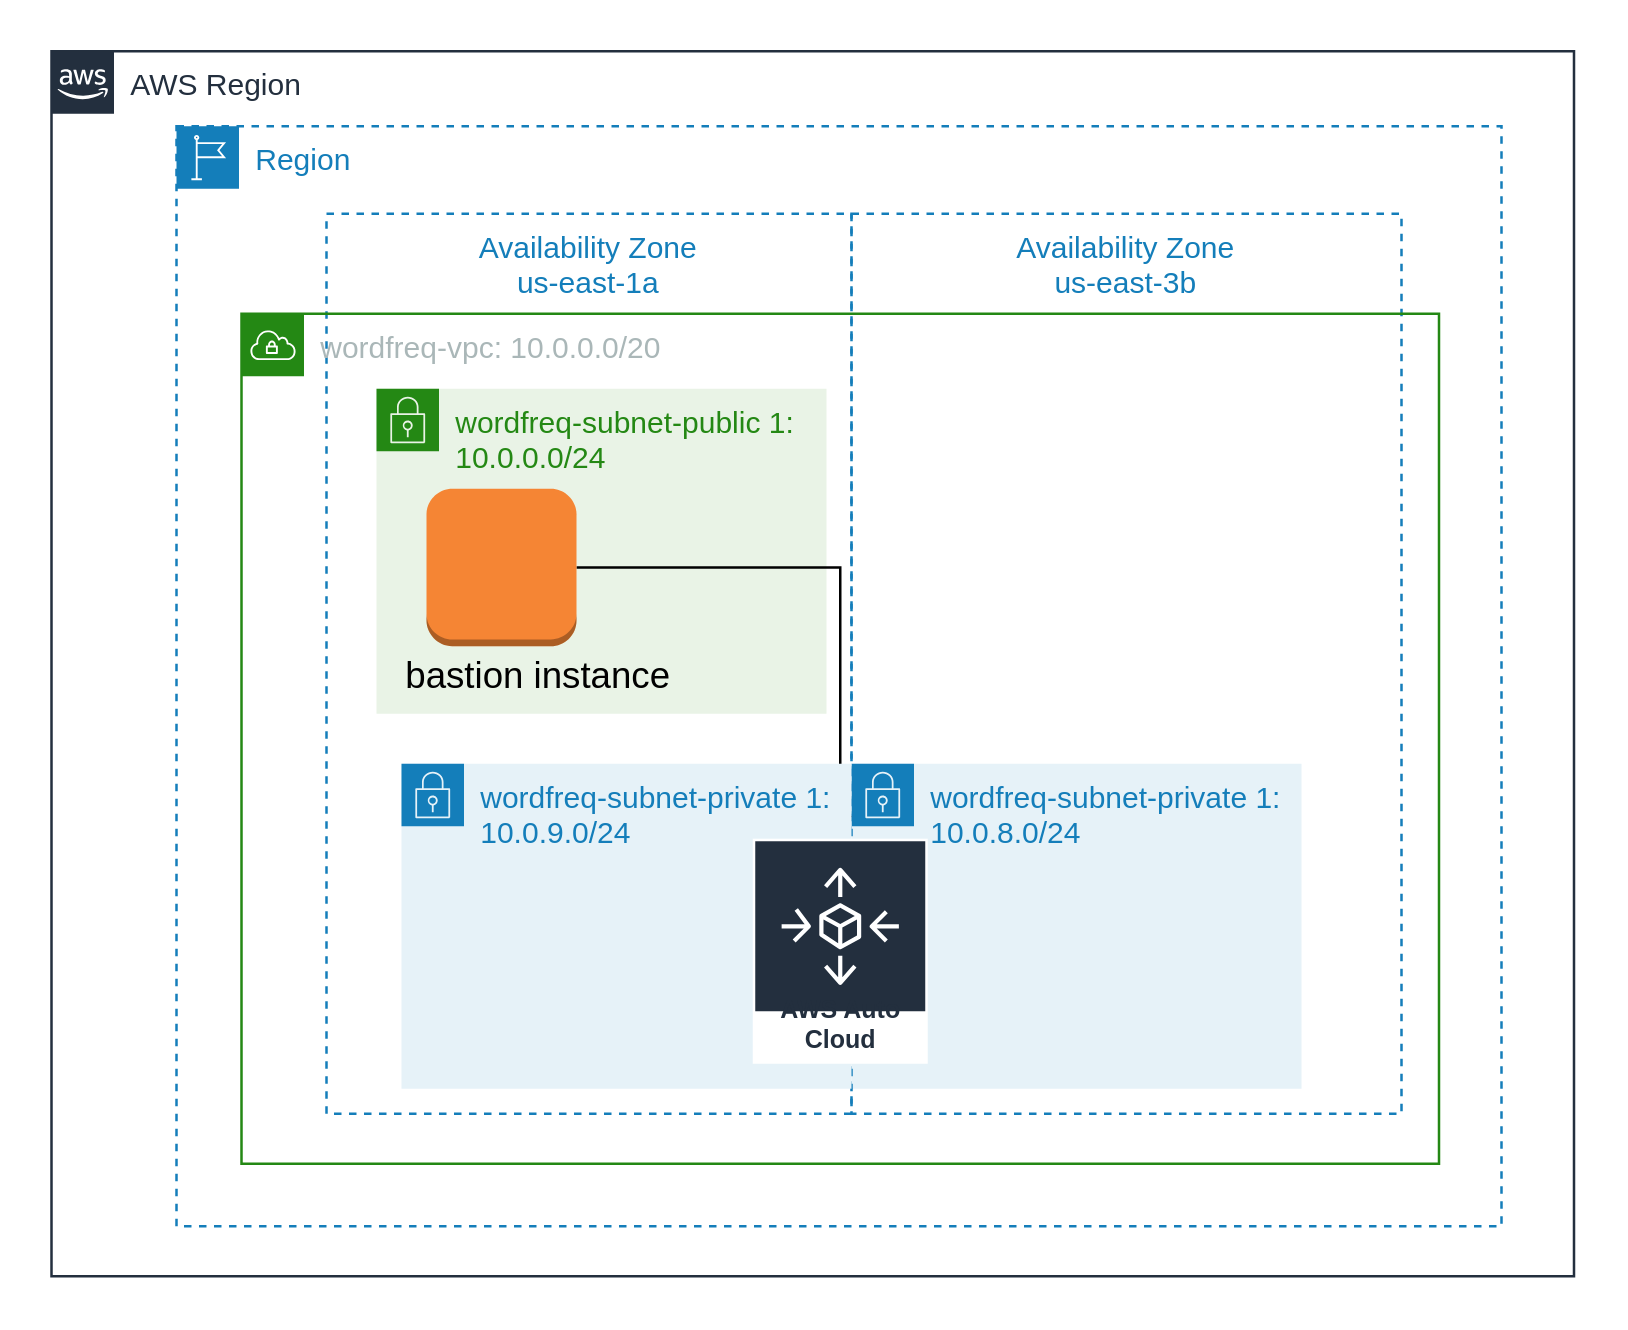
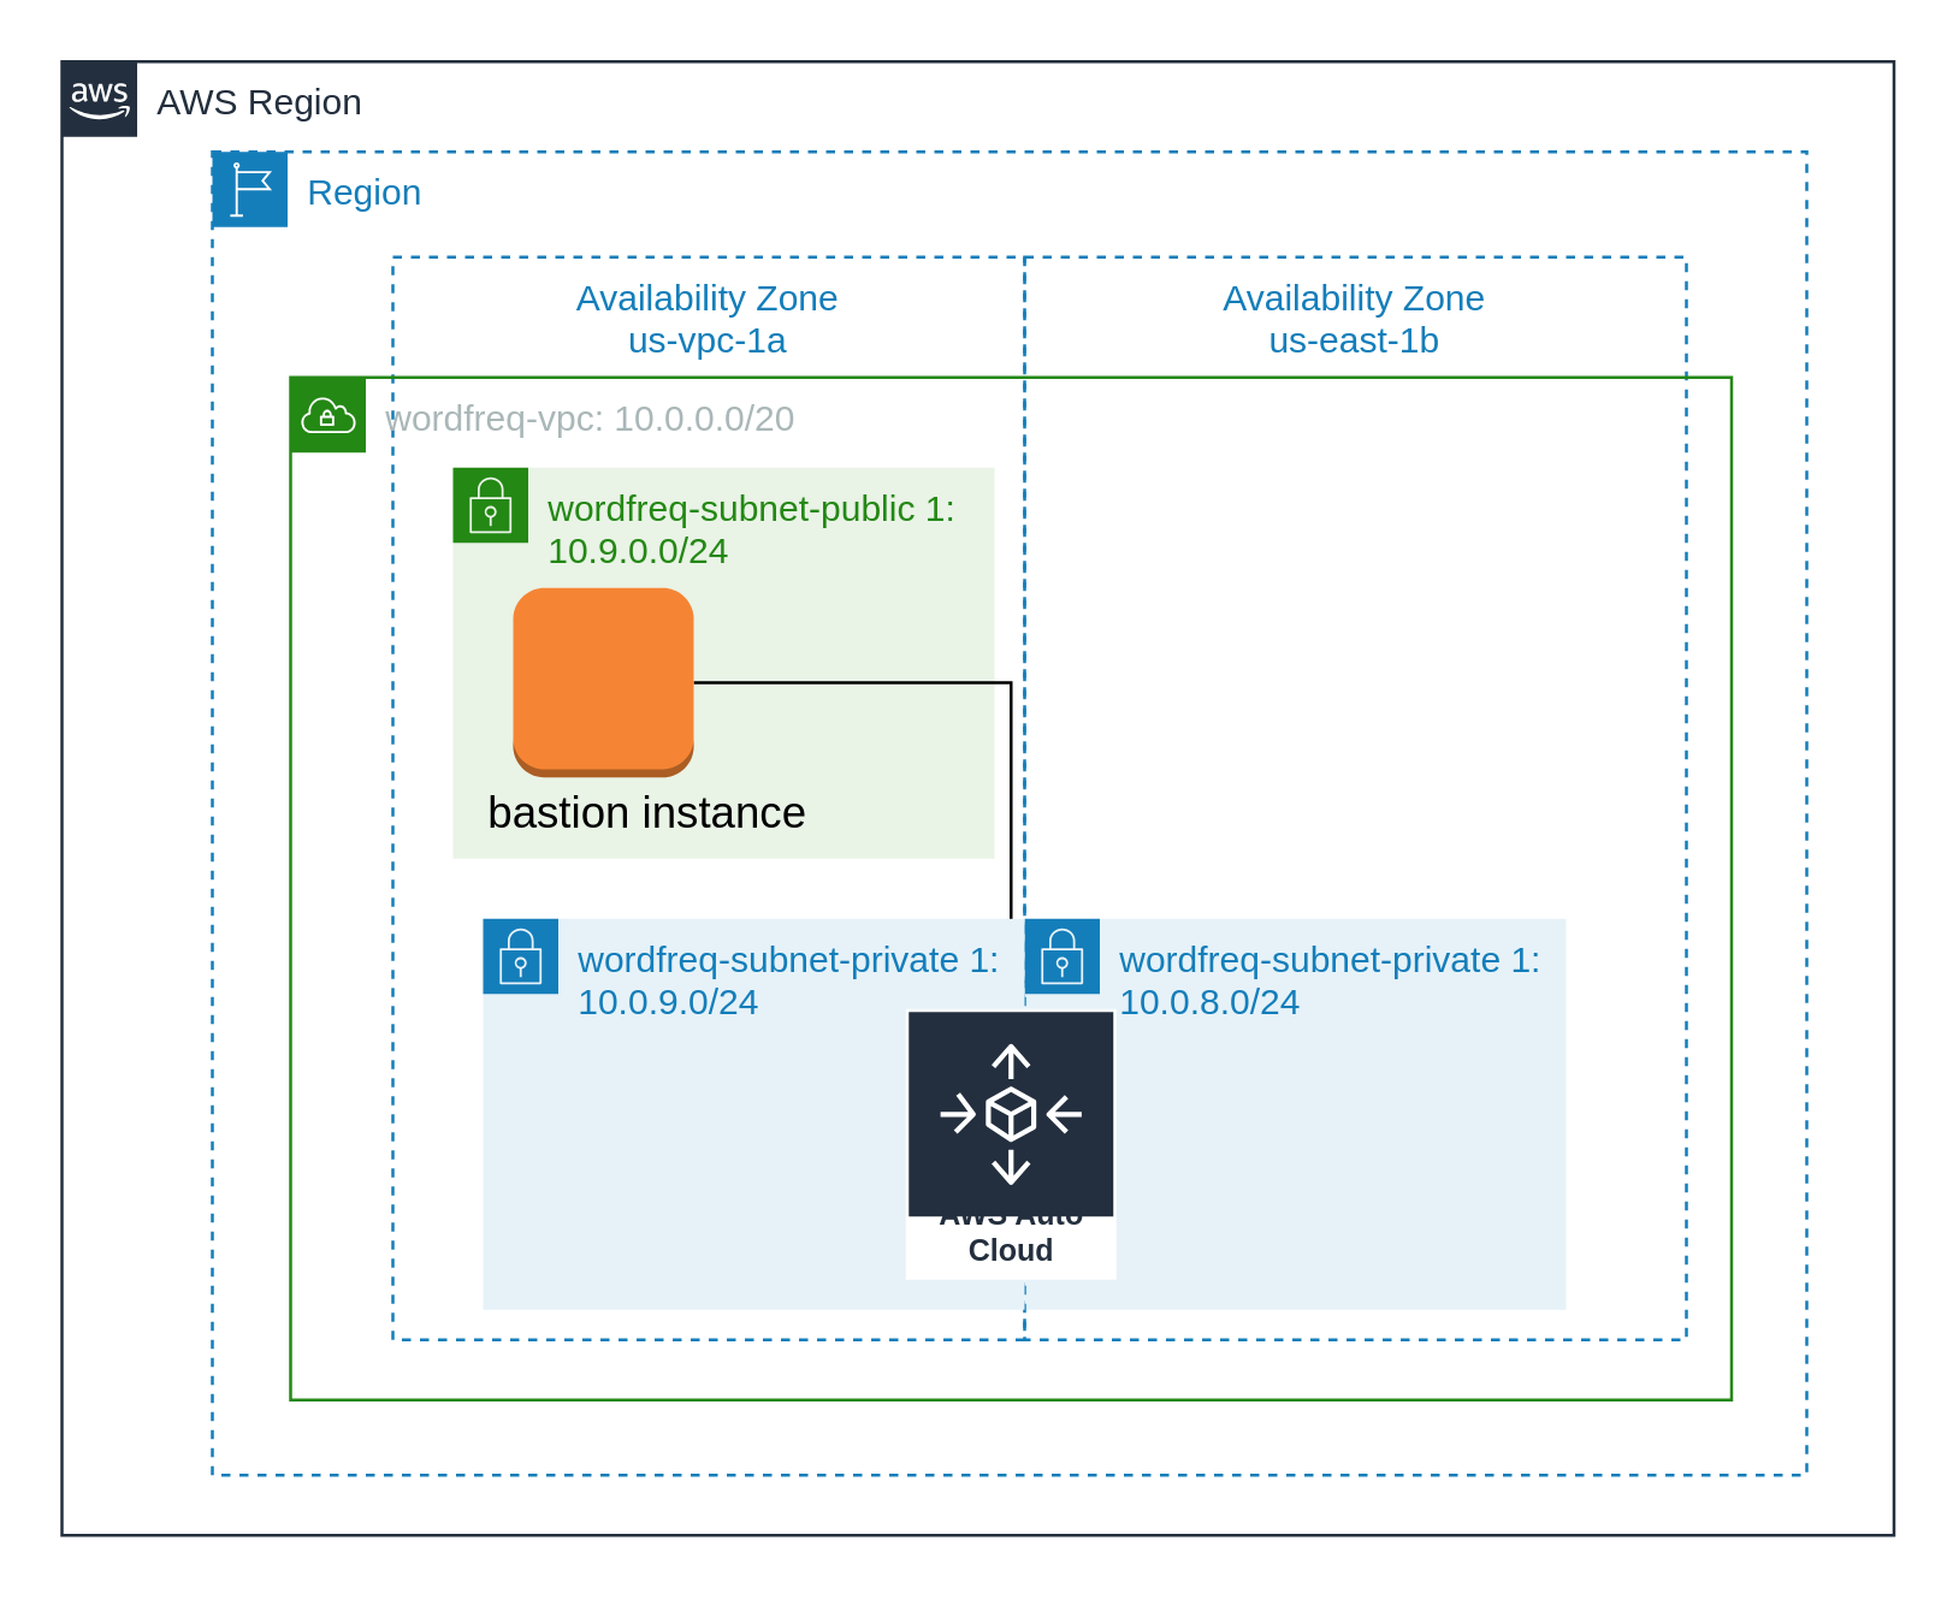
- <mxCell id="6" value="Availability Zone&#10;us-east-1a" style="fillColor=none;strokeColor=#147EBA;dashed=1;verticalAlign=top;fontStyle=0;fontColor=#147EBA;" vertex="1" parent="1"><mxGeometry x="130" y="85" width="210" height="360" as="geometry" /></mxCell>
+ <mxCell id="6" value="Availability Zone&#10;us-vpc-1a" style="fillColor=none;strokeColor=#147EBA;dashed=1;verticalAlign=top;fontStyle=0;fontColor=#147EBA;" vertex="1" parent="1"><mxGeometry x="130" y="85" width="210" height="360" as="geometry" /></mxCell>
- <mxCell id="4" value="Availability Zone&#10;us-east-3b" style="fillColor=none;strokeColor=#147EBA;dashed=1;verticalAlign=top;fontStyle=0;fontColor=#147EBA;" vertex="1" parent="1"><mxGeometry x="340" y="85" width="220" height="360" as="geometry" /></mxCell>
+ <mxCell id="4" value="Availability Zone&#10;us-east-1b" style="fillColor=none;strokeColor=#147EBA;dashed=1;verticalAlign=top;fontStyle=0;fontColor=#147EBA;" vertex="1" parent="1"><mxGeometry x="340" y="85" width="220" height="360" as="geometry" /></mxCell>
- <mxCell id="7" value="wordfreq-subnet-public 1:&lt;br&gt;10.0.0.0/24" style="points=[[0,0],[0.25,0],[0.5,0],[0.75,0],[1,0],[1,0.25],[1,0.5],[1,0.75],[1,1],[0.75,1],[0.5,1],[0.25,1],[0,1],[0,0.75],[0,0.5],[0,0.25]];outlineConnect=0;gradientColor=none;html=1;whiteSpace=wrap;fontSize=12;fontStyle=0;container=1;pointerEvents=0;collapsible=0;recursiveResize=0;shape=mxgraph.aws4.group;grIcon=mxgraph.aws4.group_security_group;grStroke=0;strokeColor=#248814;fillColor=#E9F3E6;verticalAlign=top;align=left;spacingLeft=30;fontColor=#248814;dashed=0;" vertex="1" parent="1"><mxGeometry x="150" y="155" width="180" height="130" as="geometry" /></mxCell>
+ <mxCell id="7" value="wordfreq-subnet-public 1:&lt;br&gt;10.9.0.0/24" style="points=[[0,0],[0.25,0],[0.5,0],[0.75,0],[1,0],[1,0.25],[1,0.5],[1,0.75],[1,1],[0.75,1],[0.5,1],[0.25,1],[0,1],[0,0.75],[0,0.5],[0,0.25]];outlineConnect=0;gradientColor=none;html=1;whiteSpace=wrap;fontSize=12;fontStyle=0;container=1;pointerEvents=0;collapsible=0;recursiveResize=0;shape=mxgraph.aws4.group;grIcon=mxgraph.aws4.group_security_group;grStroke=0;strokeColor=#248814;fillColor=#E9F3E6;verticalAlign=top;align=left;spacingLeft=30;fontColor=#248814;dashed=0;" vertex="1" parent="1"><mxGeometry x="150" y="155" width="180" height="130" as="geometry" /></mxCell>
